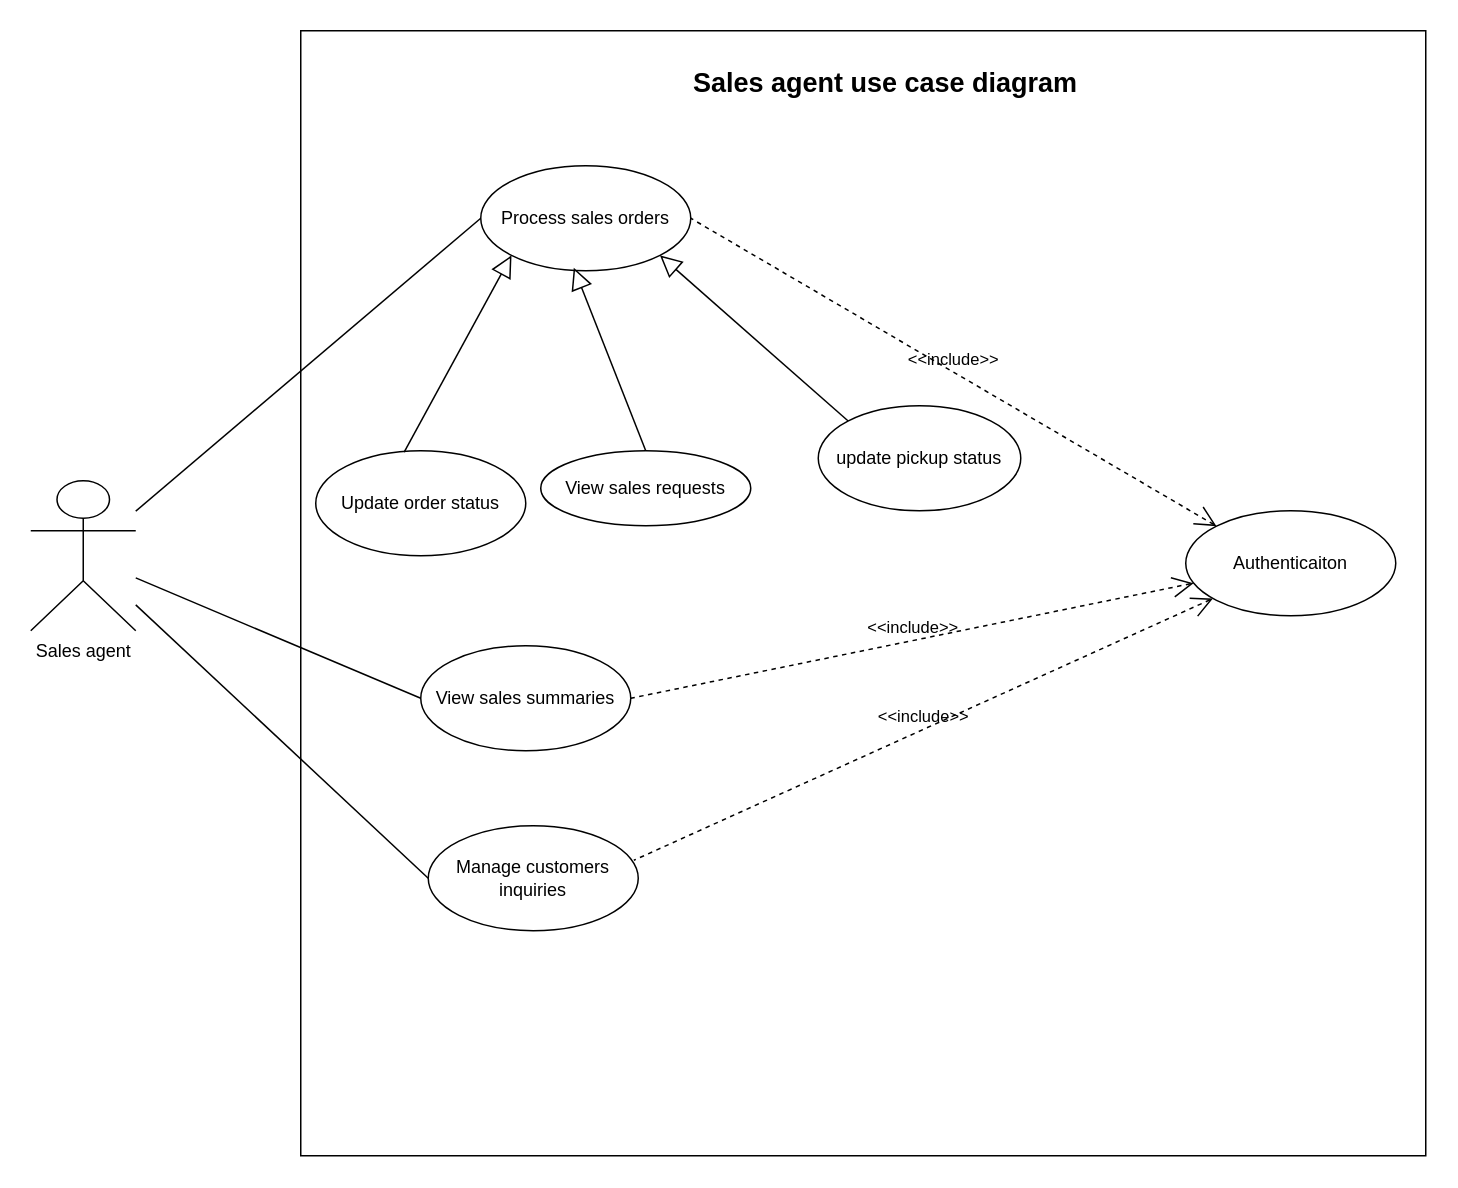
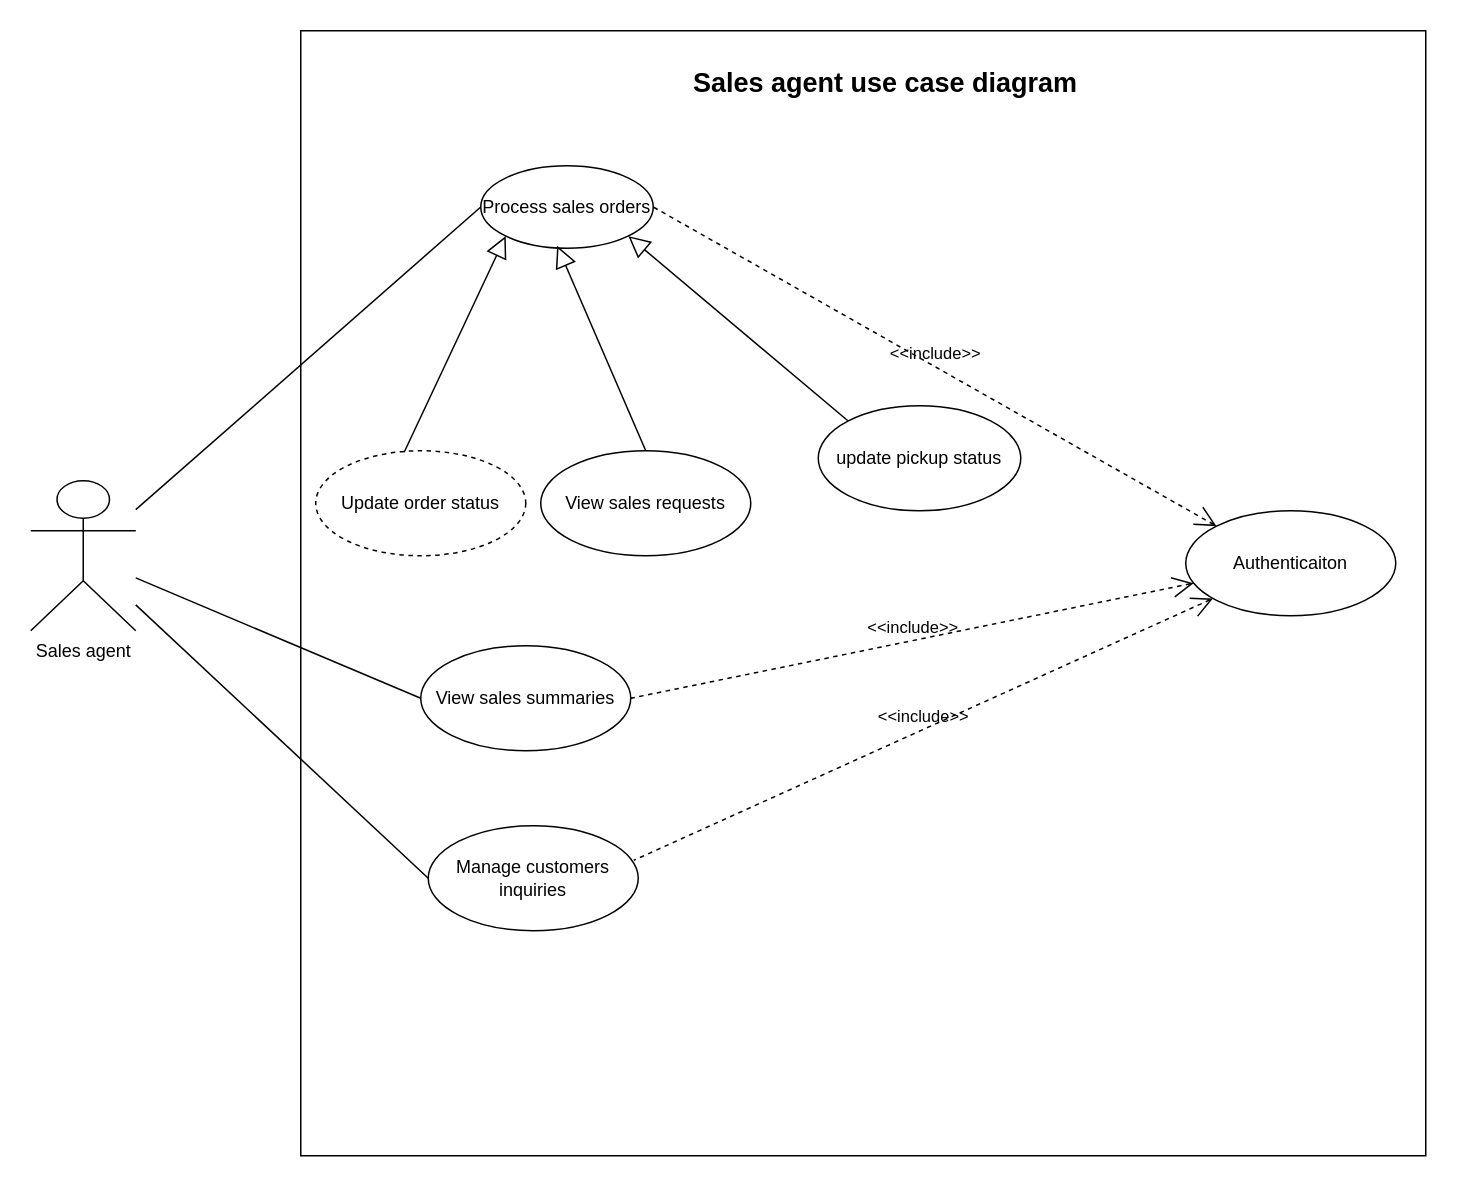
- <mxCell id="6" value="Process sales orders" style="ellipse;whiteSpace=wrap;html=1;" parent="1" vertex="1"><mxGeometry x="320" y="110" width="140" height="70" as="geometry" /></mxCell>
+ <mxCell id="6" value="Process sales orders" style="ellipse;whiteSpace=wrap;html=1;" parent="1" vertex="1"><mxGeometry x="320" y="110" width="115" height="55" as="geometry" /></mxCell>
- <mxCell id="10" value="View sales requests" style="ellipse;whiteSpace=wrap;html=1;" parent="1" vertex="1"><mxGeometry x="360" y="300" width="140" height="50" as="geometry" /></mxCell>
+ <mxCell id="10" value="View sales requests" style="ellipse;whiteSpace=wrap;html=1;" parent="1" vertex="1"><mxGeometry x="360" y="300" width="140" height="70" as="geometry" /></mxCell>
- <mxCell id="11" value="Update order status" style="ellipse;whiteSpace=wrap;html=1;" parent="1" vertex="1"><mxGeometry x="210" y="300" width="140" height="70" as="geometry" /></mxCell>
+ <mxCell id="11" value="Update order status" style="ellipse;whiteSpace=wrap;html=1;dashed=1;" parent="1" vertex="1"><mxGeometry x="210" y="300" width="140" height="70" as="geometry" /></mxCell>
